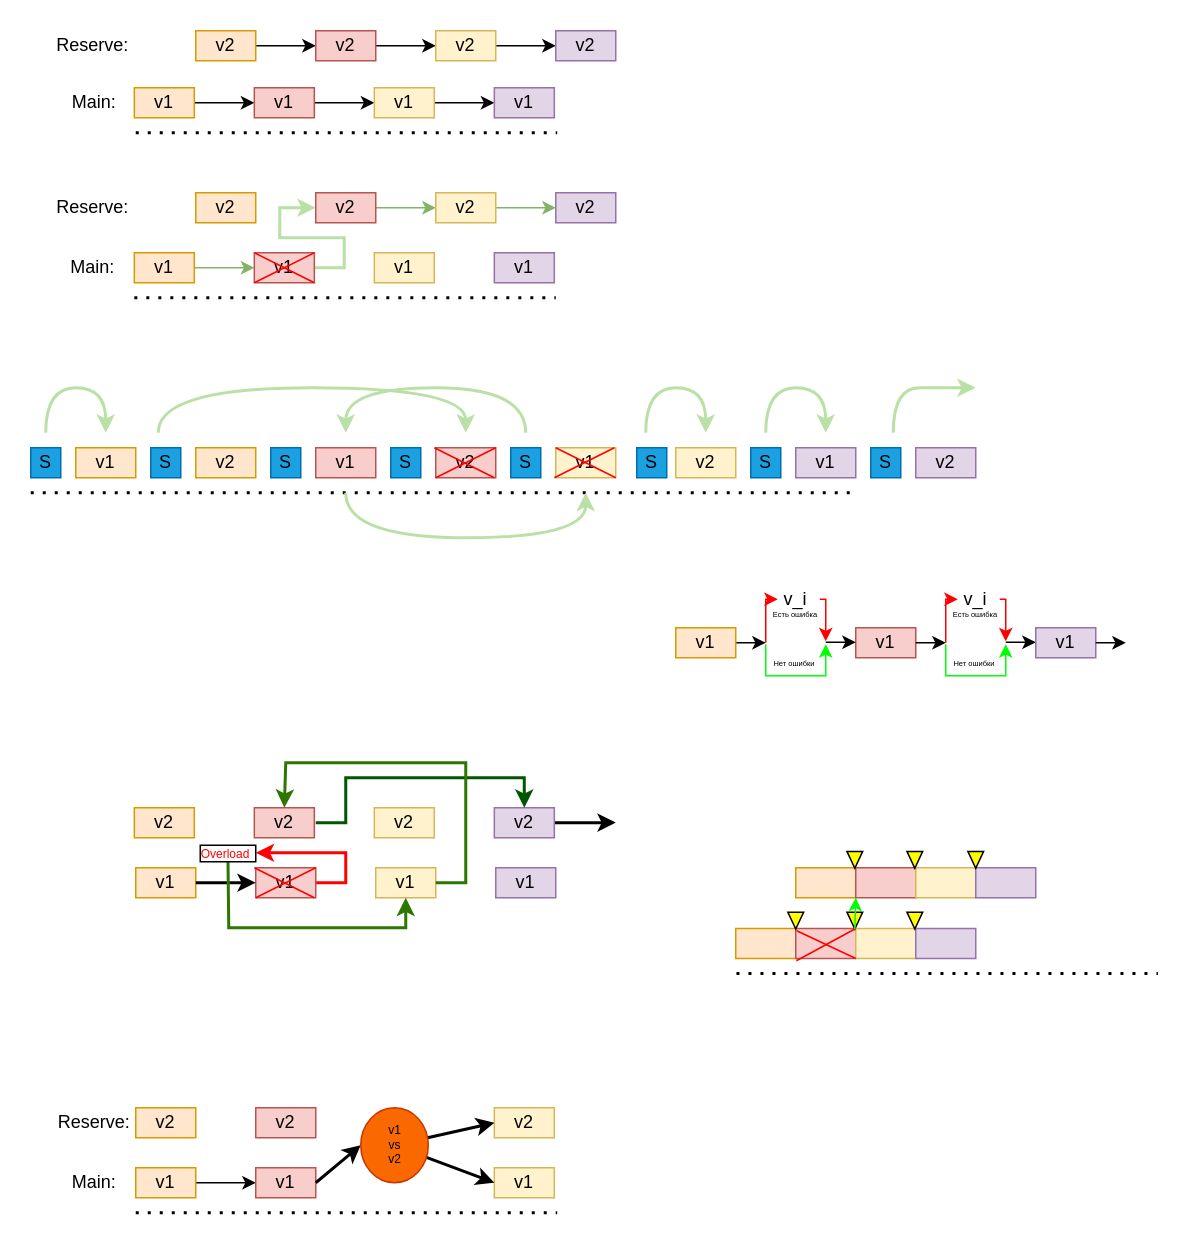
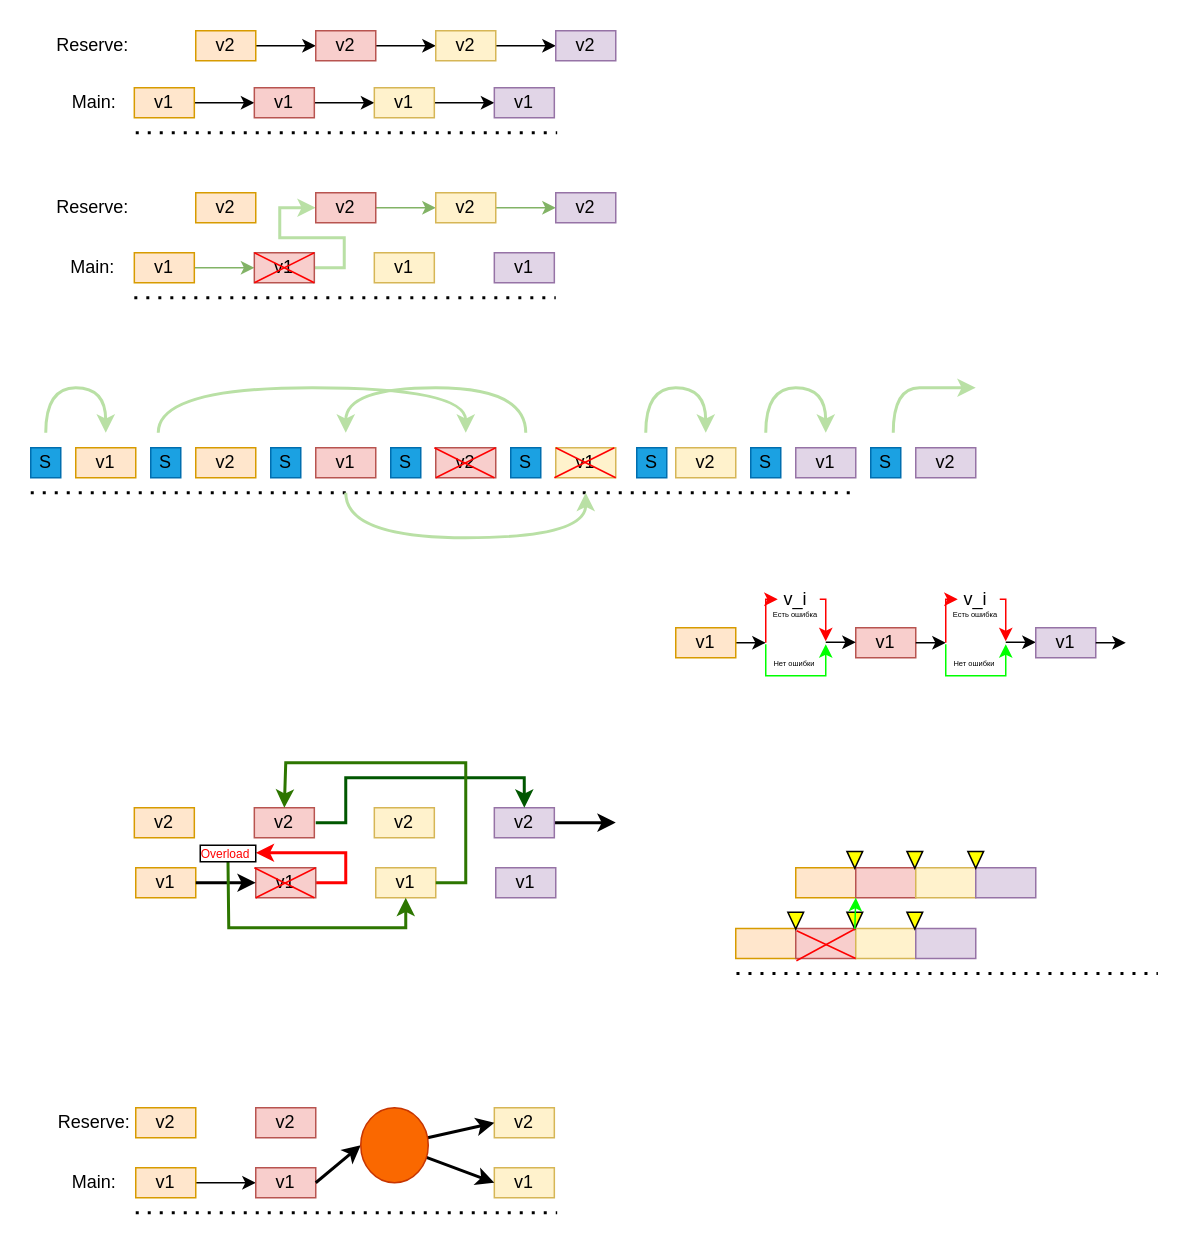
- <mxCell id="143" value="&lt;font color=&quot;#000000&quot;&gt;v1&lt;br&gt;vs&lt;br&gt;v2&lt;/font&gt;" style="text;html=1;strokeColor=none;fillColor=none;align=center;verticalAlign=middle;whiteSpace=wrap;rounded=0;fontFamily=Helvetica;fontSize=8;fontColor=#FF0000;" parent="1" vertex="1"><mxGeometry x="247.5" y="748" width="30" height="30" as="geometry" /></mxCell>
